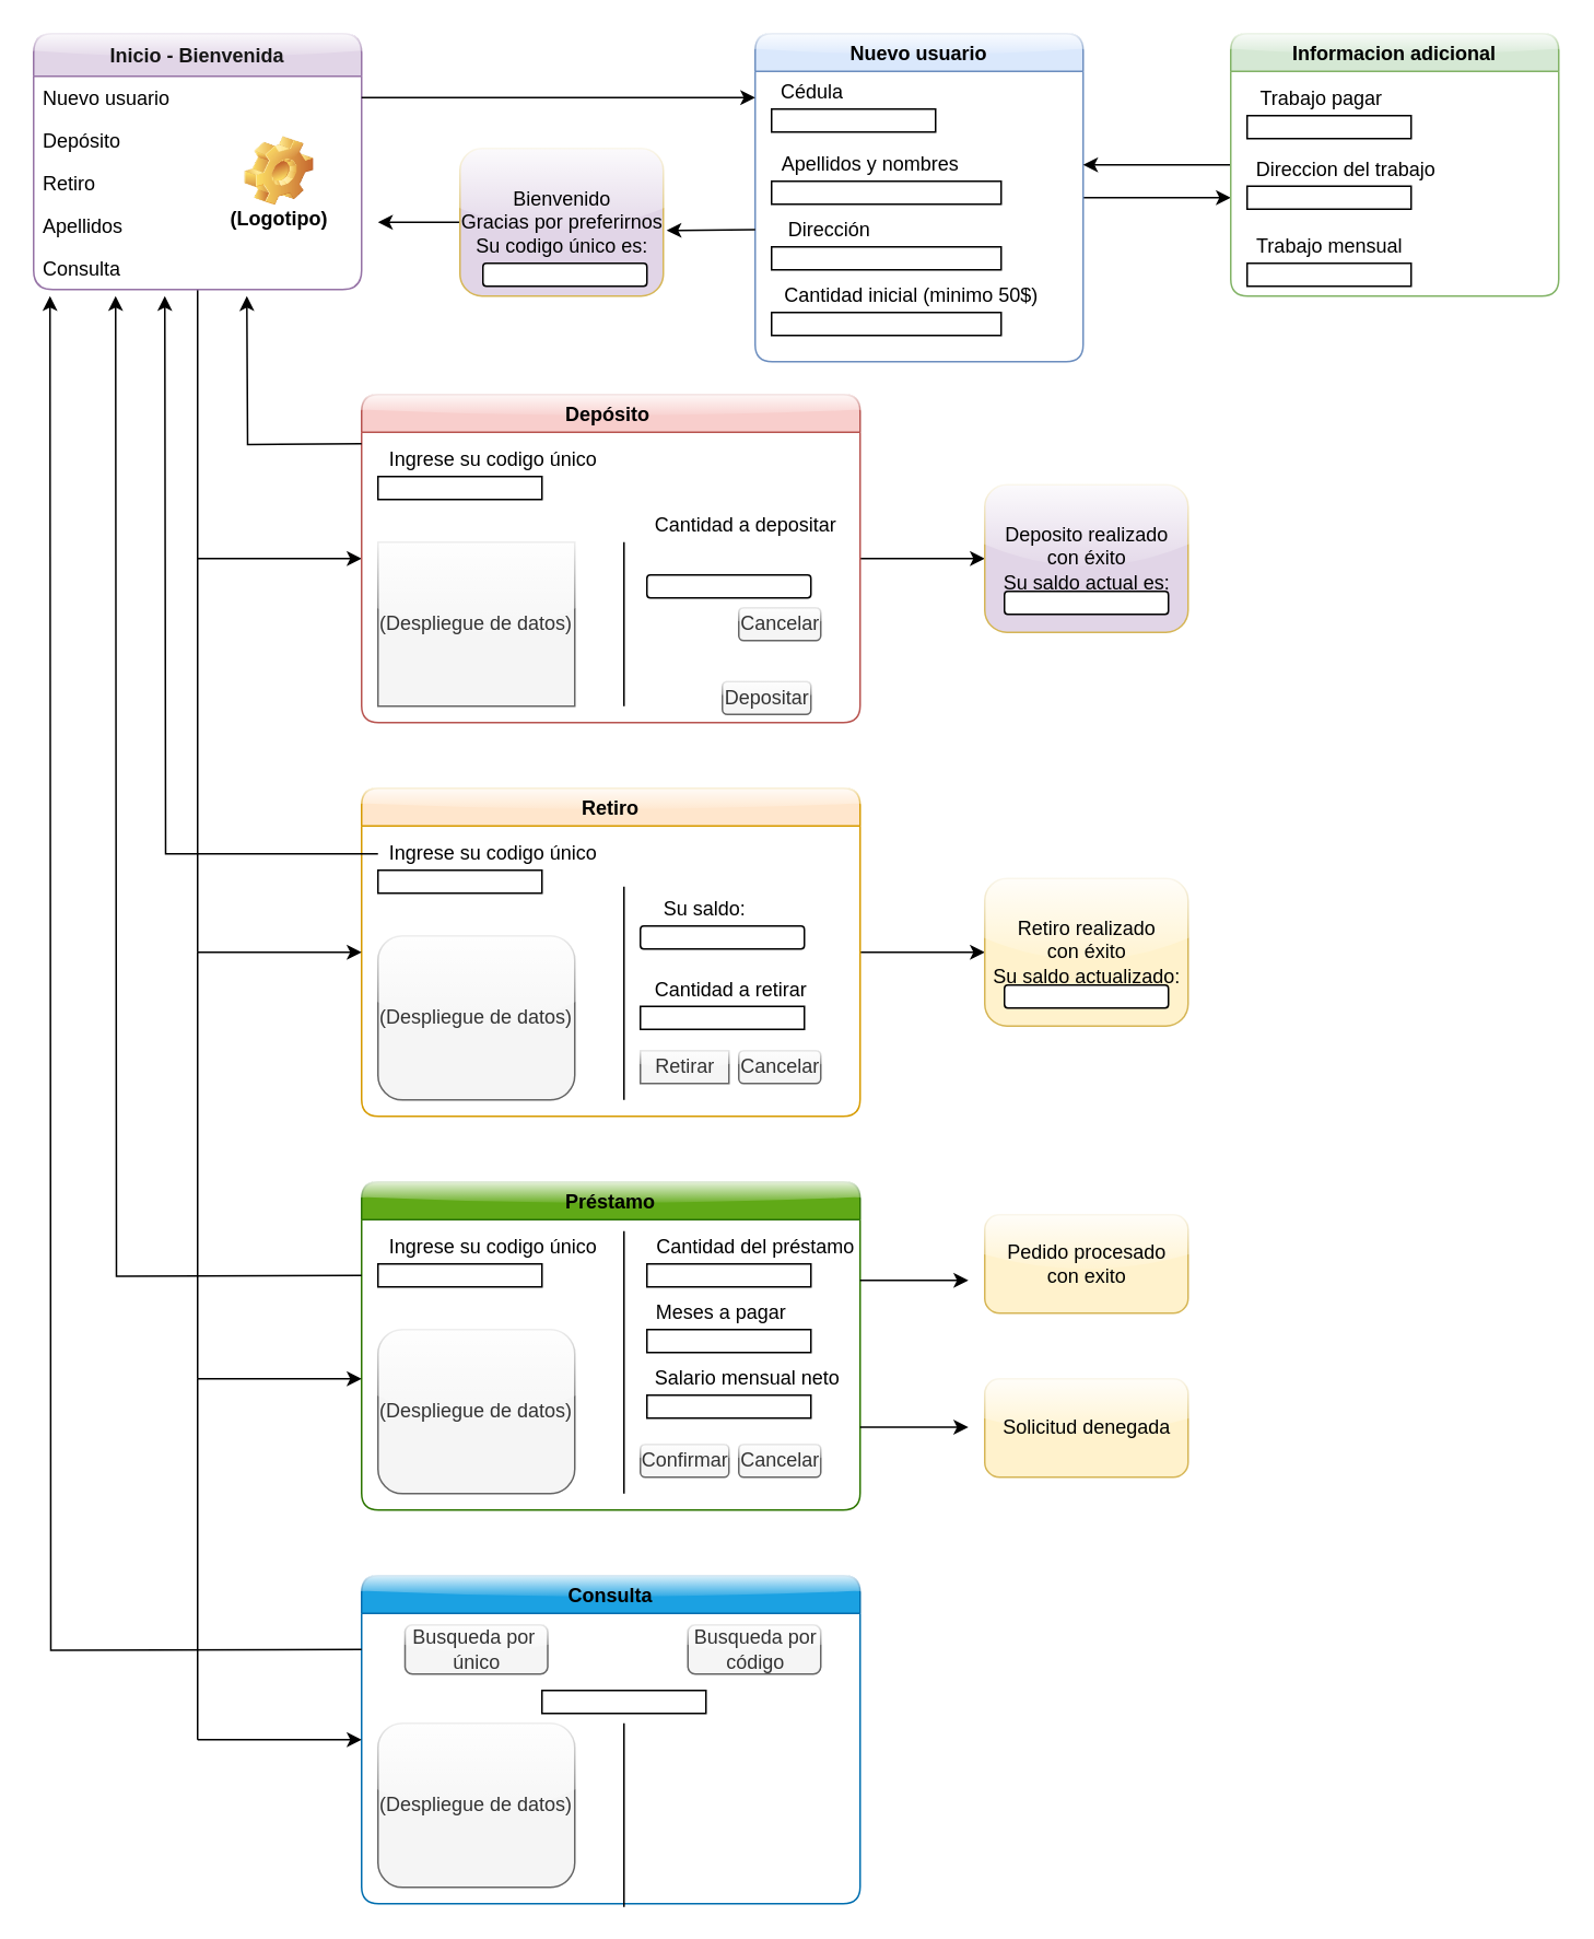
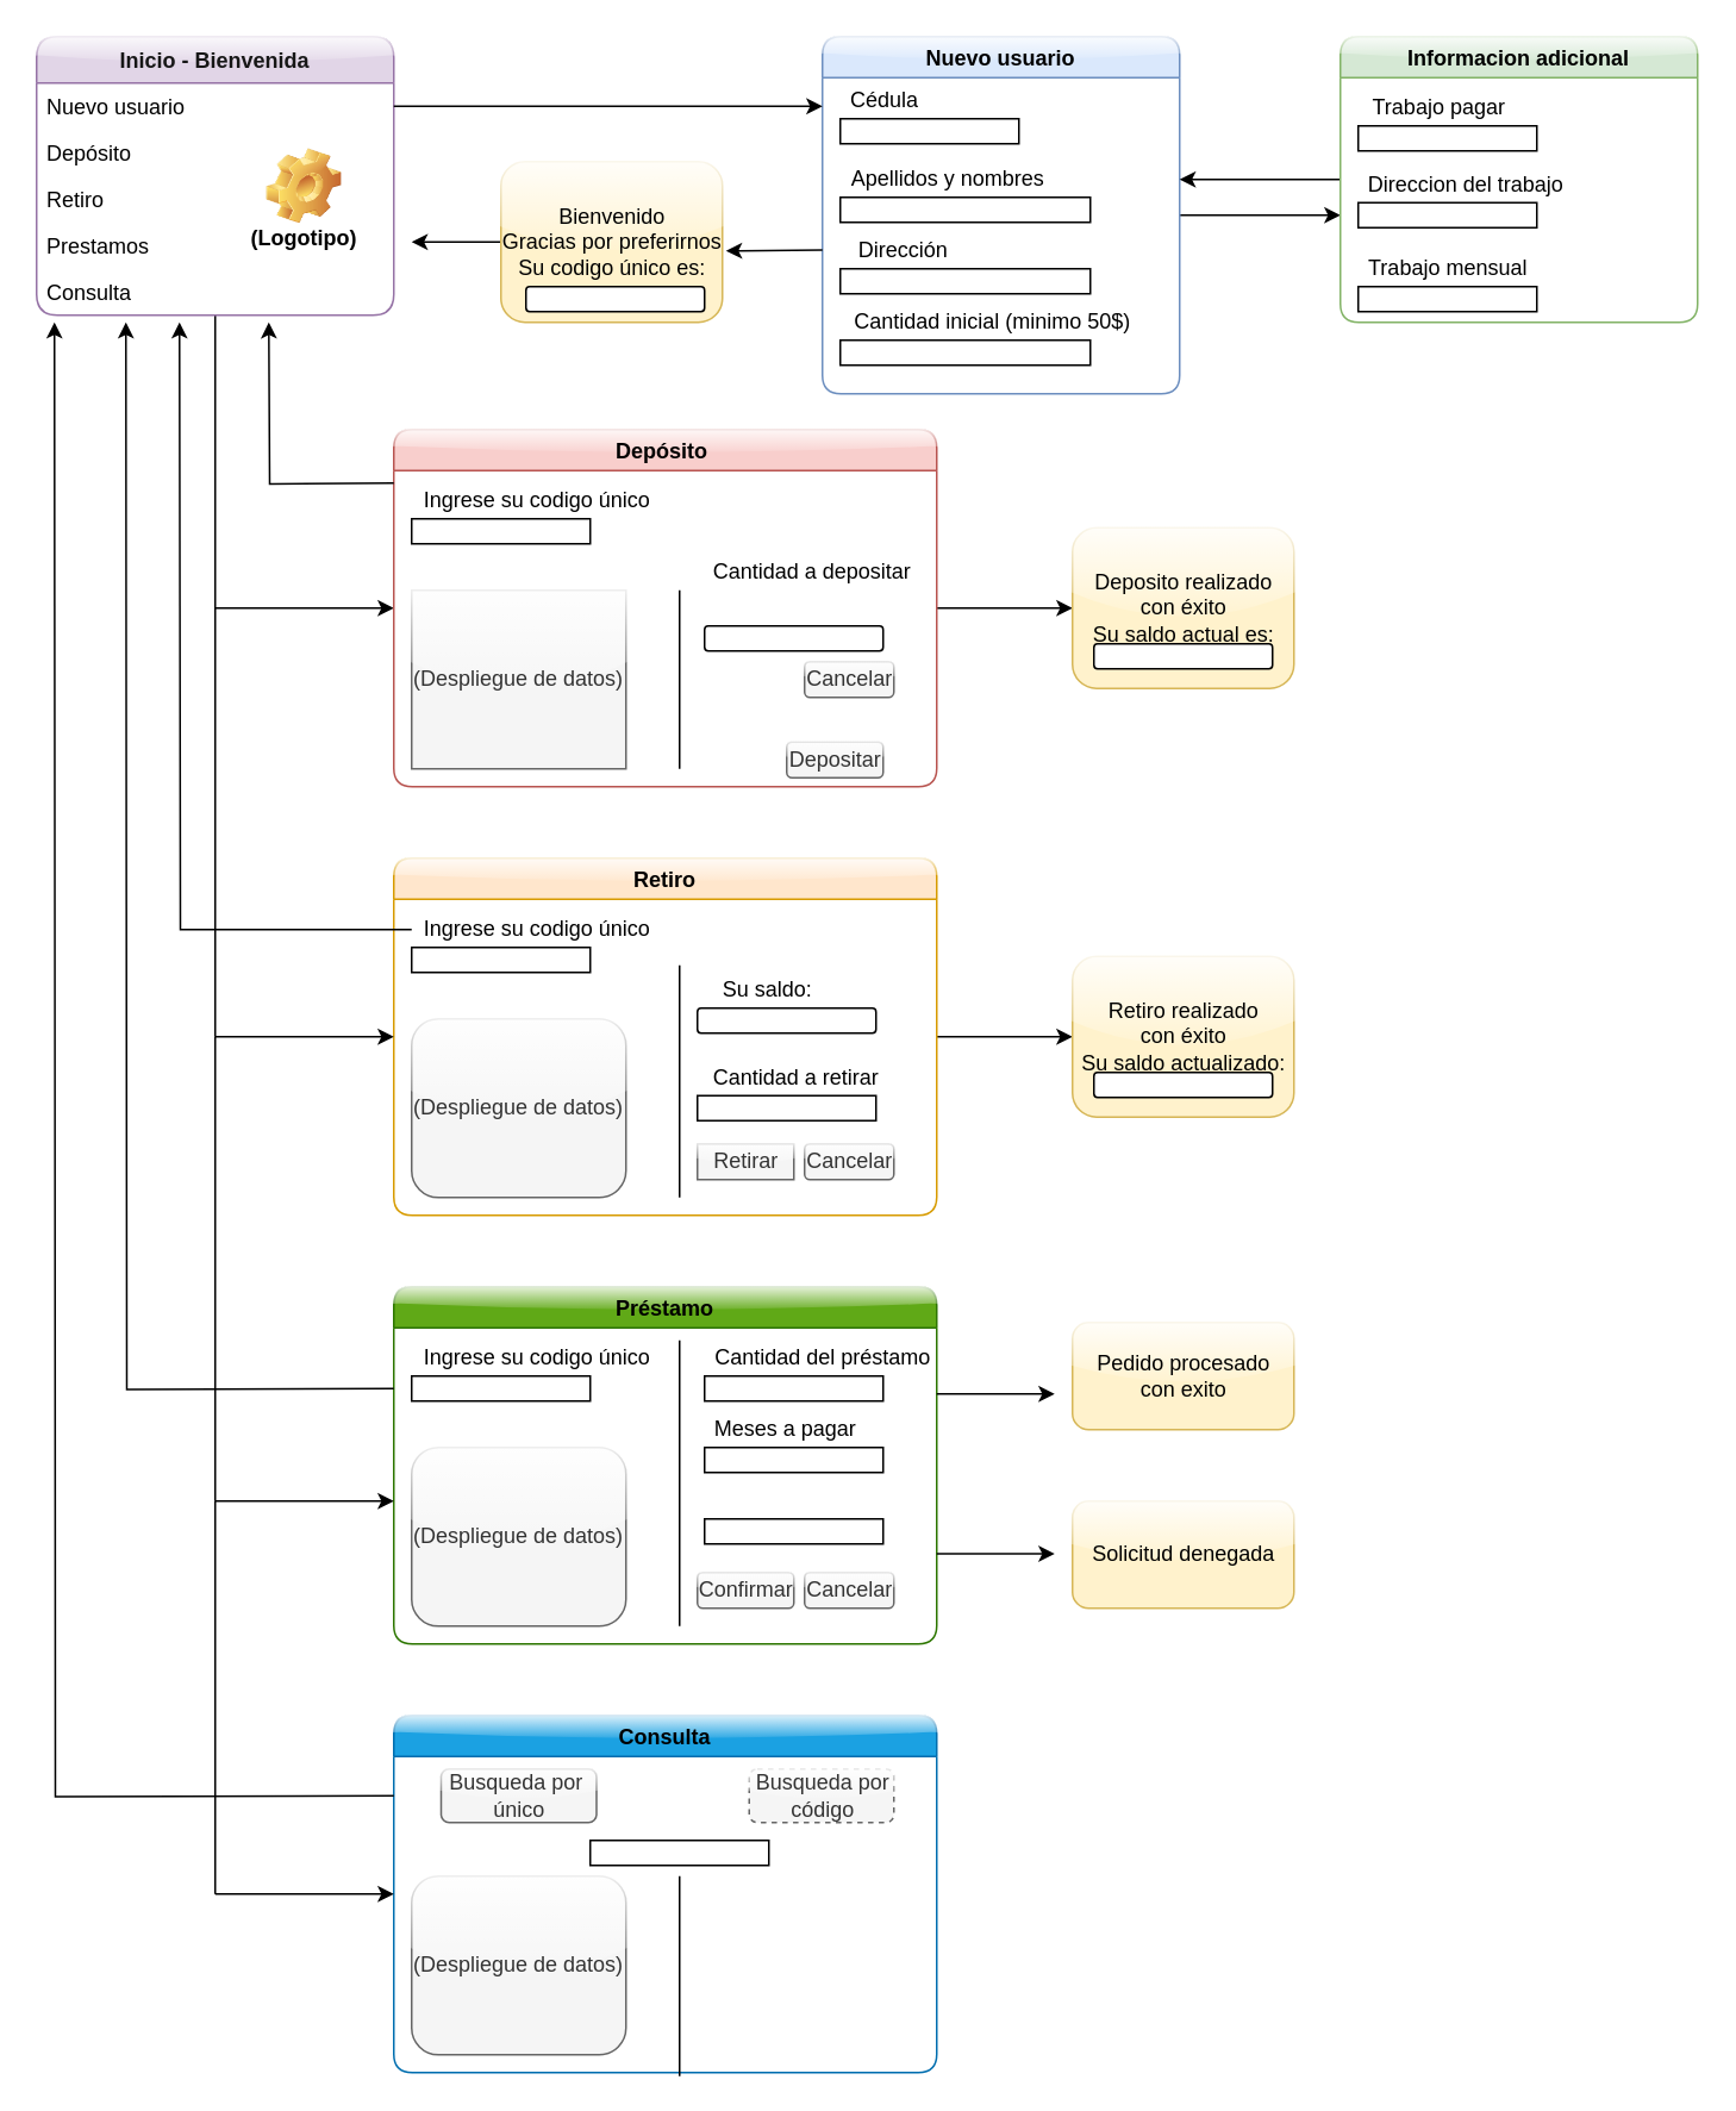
- <mxCell id="21" value="Bienvenido&lt;br&gt;Gracias por preferirnos&lt;br&gt;Su codigo único es:&lt;br&gt;" style="html=1;rounded=1;shadow=0;glass=1;sketch=0;strokeColor=#d6b656;fillColor=#e1d5e7;fontColor=#000000;" parent="1" vertex="1"><mxGeometry x="280" y="90" width="124" height="90" as="geometry" /></mxCell>
+ <mxCell id="21" value="Bienvenido&lt;br&gt;Gracias por preferirnos&lt;br&gt;Su codigo único es:&lt;br&gt;" style="html=1;rounded=1;shadow=0;glass=1;sketch=0;strokeColor=#d6b656;fillColor=#fff2cc;fontColor=#000000;" parent="1" vertex="1"><mxGeometry x="280" y="90" width="124" height="90" as="geometry" /></mxCell>
- <mxCell id="7" value="Apellidos" style="text;strokeColor=none;fillColor=none;align=left;verticalAlign=top;spacingLeft=4;spacingRight=4;overflow=hidden;rotatable=0;points=[[0,0.5],[1,0.5]];portConstraint=eastwest;" parent="3" vertex="1"><mxGeometry y="104" width="200" height="26" as="geometry" /></mxCell>
+ <mxCell id="7" value="Prestamos" style="text;strokeColor=none;fillColor=none;align=left;verticalAlign=top;spacingLeft=4;spacingRight=4;overflow=hidden;rotatable=0;points=[[0,0.5],[1,0.5]];portConstraint=eastwest;" parent="3" vertex="1"><mxGeometry y="104" width="200" height="26" as="geometry" /></mxCell>
- <mxCell id="43" value="Deposito realizado&lt;br&gt;con éxito&lt;br&gt;Su saldo actual es:" style="html=1;rounded=1;shadow=0;glass=1;sketch=0;strokeColor=#d6b656;fillColor=#e1d5e7;fontColor=#000000;" parent="1" vertex="1"><mxGeometry x="600" y="295" width="124" height="90" as="geometry" /></mxCell>
+ <mxCell id="43" value="Deposito realizado&lt;br&gt;con éxito&lt;br&gt;Su saldo actual es:" style="html=1;rounded=1;shadow=0;glass=1;sketch=0;strokeColor=#d6b656;fillColor=#fff2cc;fontColor=#000000;" parent="1" vertex="1"><mxGeometry x="600" y="295" width="124" height="90" as="geometry" /></mxCell>
- <mxCell id="74" value="Salario mensual neto" style="text;html=1;align=center;verticalAlign=middle;resizable=0;points=[];autosize=1;strokeColor=none;fillColor=none;" parent="63" vertex="1"><mxGeometry x="170" y="110" width="130" height="20" as="geometry" /></mxCell>
- <mxCell id="84" value="Busqueda por&lt;br&gt;código" style="html=1;rounded=1;shadow=0;glass=1;sketch=0;strokeColor=#666666;fillColor=#f5f5f5;fontColor=#333333;" parent="80" vertex="1"><mxGeometry x="199" y="30" width="81" height="30" as="geometry" /></mxCell>
+ <mxCell id="84" value="Busqueda por&lt;br&gt;código" style="html=1;rounded=1;shadow=0;glass=1;sketch=0;strokeColor=#666666;fillColor=#f5f5f5;fontColor=#333333;dashed=1;" parent="80" vertex="1"><mxGeometry x="199" y="30" width="81" height="30" as="geometry" /></mxCell>
